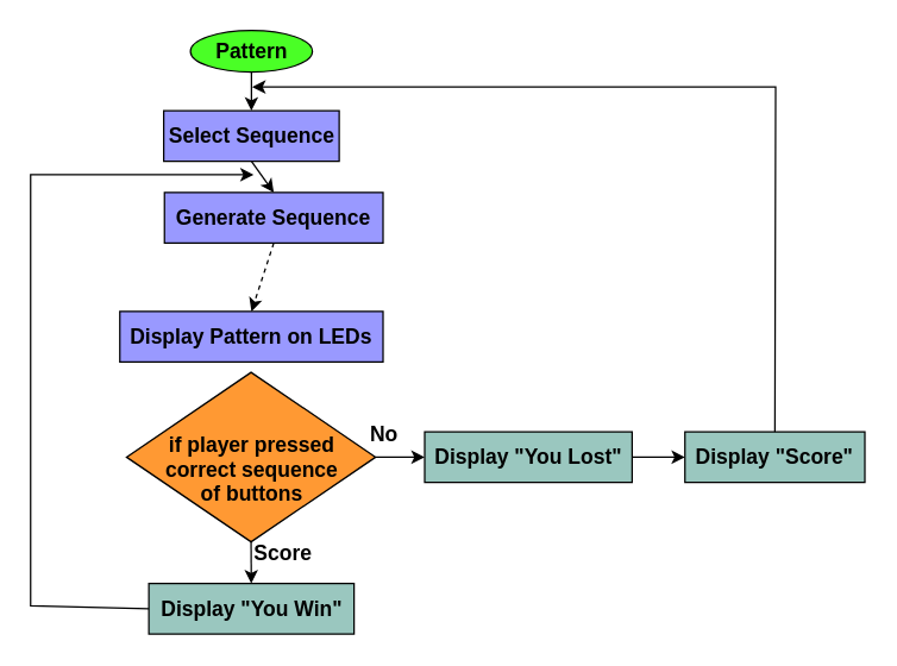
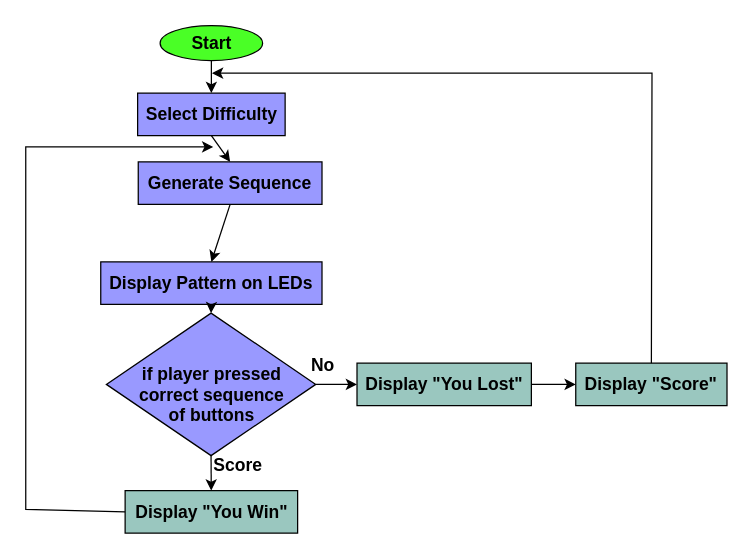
- <mxCell id="2" value="&lt;b&gt;&lt;font style=&quot;font-size: 14px;&quot;&gt;Pattern&lt;/font&gt;&lt;/b&gt;" style="ellipse;whiteSpace=wrap;html=1;fillColor=#4AFF26;" vertex="1" parent="1"><mxGeometry x="127.5" y="20" width="82" height="28" as="geometry" /></mxCell>
+ <mxCell id="2" value="&lt;b&gt;&lt;font style=&quot;font-size: 14px;&quot;&gt;Start&lt;/font&gt;&lt;/b&gt;" style="ellipse;whiteSpace=wrap;html=1;fillColor=#4AFF26;" vertex="1" parent="1"><mxGeometry x="127.5" y="20" width="82" height="28" as="geometry" /></mxCell>
- <mxCell id="3" value="&lt;font style=&quot;font-size: 14px;&quot;&gt;&lt;b&gt;Select Sequence&lt;/b&gt;&lt;/font&gt;" style="rounded=0;whiteSpace=wrap;html=1;fillColor=#9999FF;" vertex="1" parent="1"><mxGeometry x="109.5" y="74" width="118" height="34" as="geometry" /></mxCell>
+ <mxCell id="3" value="&lt;font style=&quot;font-size: 14px;&quot;&gt;&lt;b&gt;Select Difficulty&lt;/b&gt;&lt;/font&gt;" style="rounded=0;whiteSpace=wrap;html=1;fillColor=#9999FF;" vertex="1" parent="1"><mxGeometry x="109.5" y="74" width="118" height="34" as="geometry" /></mxCell>
- <mxCell id="13" value="" style="endArrow=classic;html=1;rounded=0;exitX=0.5;exitY=1;exitDx=0;exitDy=0;entryX=0.5;entryY=0;entryDx=0;entryDy=0;dashed=1;" edge="1" parent="1" source="4" target="5"><mxGeometry width="50" height="50" relative="1" as="geometry"><mxPoint x="436" y="280" as="sourcePoint" /><mxPoint x="486" y="230" as="targetPoint" /></mxGeometry></mxCell>
+ <mxCell id="13" value="" style="endArrow=classic;html=1;rounded=0;exitX=0.5;exitY=1;exitDx=0;exitDy=0;entryX=0.5;entryY=0;entryDx=0;entryDy=0;" edge="1" parent="1" source="4" target="5"><mxGeometry width="50" height="50" relative="1" as="geometry"><mxPoint x="436" y="280" as="sourcePoint" /><mxPoint x="486" y="230" as="targetPoint" /></mxGeometry></mxCell>
+ <mxCell id="12" value="" style="endArrow=classic;html=1;rounded=0;exitX=0.5;exitY=1;exitDx=0;exitDy=0;entryX=0.5;entryY=0;entryDx=0;entryDy=0;" edge="1" parent="1" source="5" target="6"><mxGeometry width="50" height="50" relative="1" as="geometry"><mxPoint x="436" y="280" as="sourcePoint" /><mxPoint x="486" y="230" as="targetPoint" /></mxGeometry></mxCell>
- <mxCell id="6" value="&lt;b&gt;&lt;font style=&quot;font-size: 14px;&quot;&gt;&lt;br&gt;if player pressed&lt;br&gt;correct sequence &lt;br&gt;of buttons&lt;/font&gt;&lt;/b&gt;" style="rhombus;whiteSpace=wrap;html=1;fillColor=#FF9933;" vertex="1" parent="1"><mxGeometry x="84.5" y="250" width="167.5" height="114" as="geometry" /></mxCell>
+ <mxCell id="6" value="&lt;b&gt;&lt;font style=&quot;font-size: 14px;&quot;&gt;&lt;br&gt;if player pressed&lt;br&gt;correct sequence &lt;br&gt;of buttons&lt;/font&gt;&lt;/b&gt;" style="rhombus;whiteSpace=wrap;html=1;fillColor=#9999ff;" vertex="1" parent="1"><mxGeometry x="84.5" y="250" width="167.5" height="114" as="geometry" /></mxCell>
